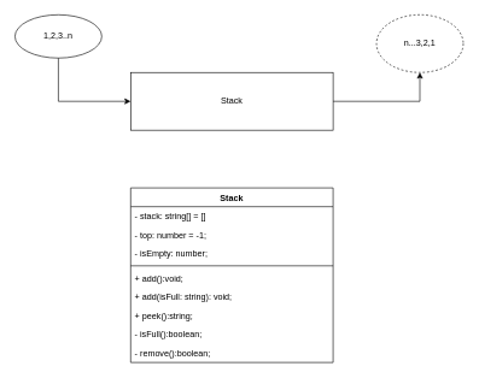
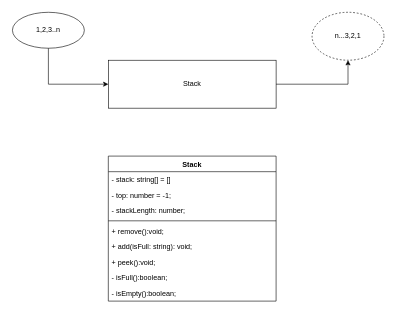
- <mxCell id="10" value="- isEmpty: number;" style="text;strokeColor=none;fillColor=none;align=left;verticalAlign=top;spacingLeft=4;spacingRight=4;overflow=hidden;rotatable=0;points=[[0,0.5],[1,0.5]];portConstraint=eastwest;" vertex="1" parent="7"><mxGeometry y="78" width="280" height="26" as="geometry" /></mxCell>
+ <mxCell id="10" value="- stackLength: number;" style="text;strokeColor=none;fillColor=none;align=left;verticalAlign=top;spacingLeft=4;spacingRight=4;overflow=hidden;rotatable=0;points=[[0,0.5],[1,0.5]];portConstraint=eastwest;" vertex="1" parent="7"><mxGeometry y="78" width="280" height="26" as="geometry" /></mxCell>
- <mxCell id="12" value="+ add():void;" style="text;strokeColor=none;fillColor=none;align=left;verticalAlign=top;spacingLeft=4;spacingRight=4;overflow=hidden;rotatable=0;points=[[0,0.5],[1,0.5]];portConstraint=eastwest;" vertex="1" parent="7"><mxGeometry y="112" width="280" height="26" as="geometry" /></mxCell>
+ <mxCell id="12" value="+ remove():void;" style="text;strokeColor=none;fillColor=none;align=left;verticalAlign=top;spacingLeft=4;spacingRight=4;overflow=hidden;rotatable=0;points=[[0,0.5],[1,0.5]];portConstraint=eastwest;" vertex="1" parent="7"><mxGeometry y="112" width="280" height="26" as="geometry" /></mxCell>
- <mxCell id="14" value="+ peek():string;" style="text;strokeColor=none;fillColor=none;align=left;verticalAlign=top;spacingLeft=4;spacingRight=4;overflow=hidden;rotatable=0;points=[[0,0.5],[1,0.5]];portConstraint=eastwest;" vertex="1" parent="7"><mxGeometry y="164" width="280" height="26" as="geometry" /></mxCell>
+ <mxCell id="14" value="+ peek():void;" style="text;strokeColor=none;fillColor=none;align=left;verticalAlign=top;spacingLeft=4;spacingRight=4;overflow=hidden;rotatable=0;points=[[0,0.5],[1,0.5]];portConstraint=eastwest;" vertex="1" parent="7"><mxGeometry y="164" width="280" height="26" as="geometry" /></mxCell>
- <mxCell id="16" value="- remove():boolean;" style="text;strokeColor=none;fillColor=none;align=left;verticalAlign=top;spacingLeft=4;spacingRight=4;overflow=hidden;rotatable=0;points=[[0,0.5],[1,0.5]];portConstraint=eastwest;" vertex="1" parent="7"><mxGeometry y="216" width="280" height="26" as="geometry" /></mxCell>
+ <mxCell id="16" value="- isEmpty():boolean;" style="text;strokeColor=none;fillColor=none;align=left;verticalAlign=top;spacingLeft=4;spacingRight=4;overflow=hidden;rotatable=0;points=[[0,0.5],[1,0.5]];portConstraint=eastwest;" vertex="1" parent="7"><mxGeometry y="216" width="280" height="26" as="geometry" /></mxCell>
